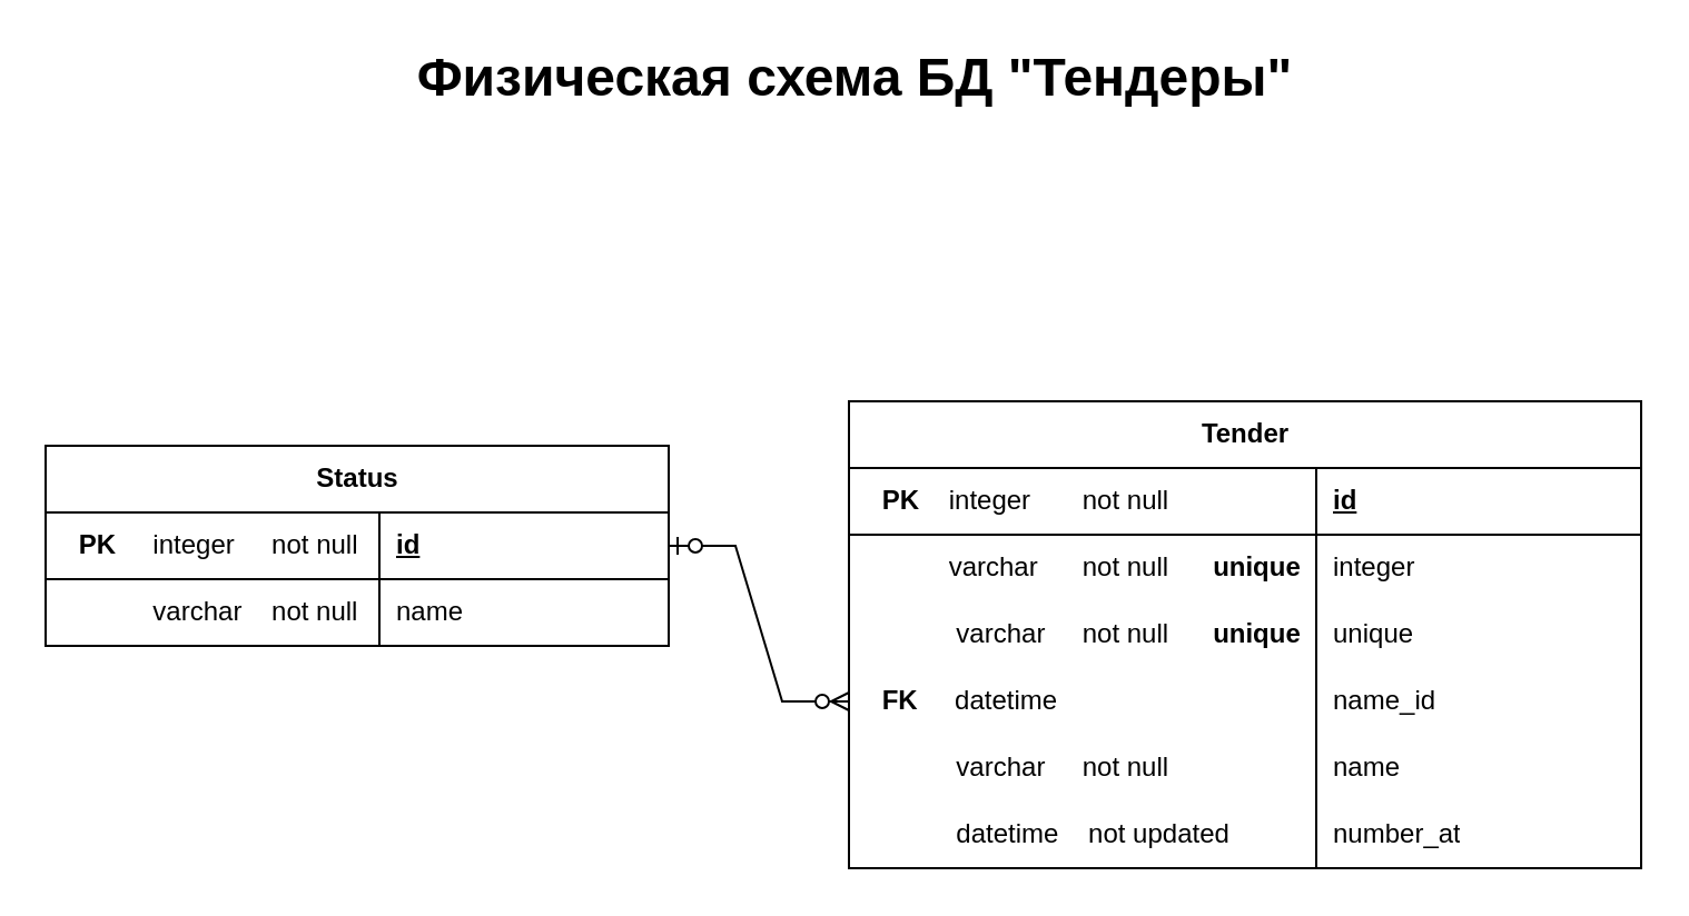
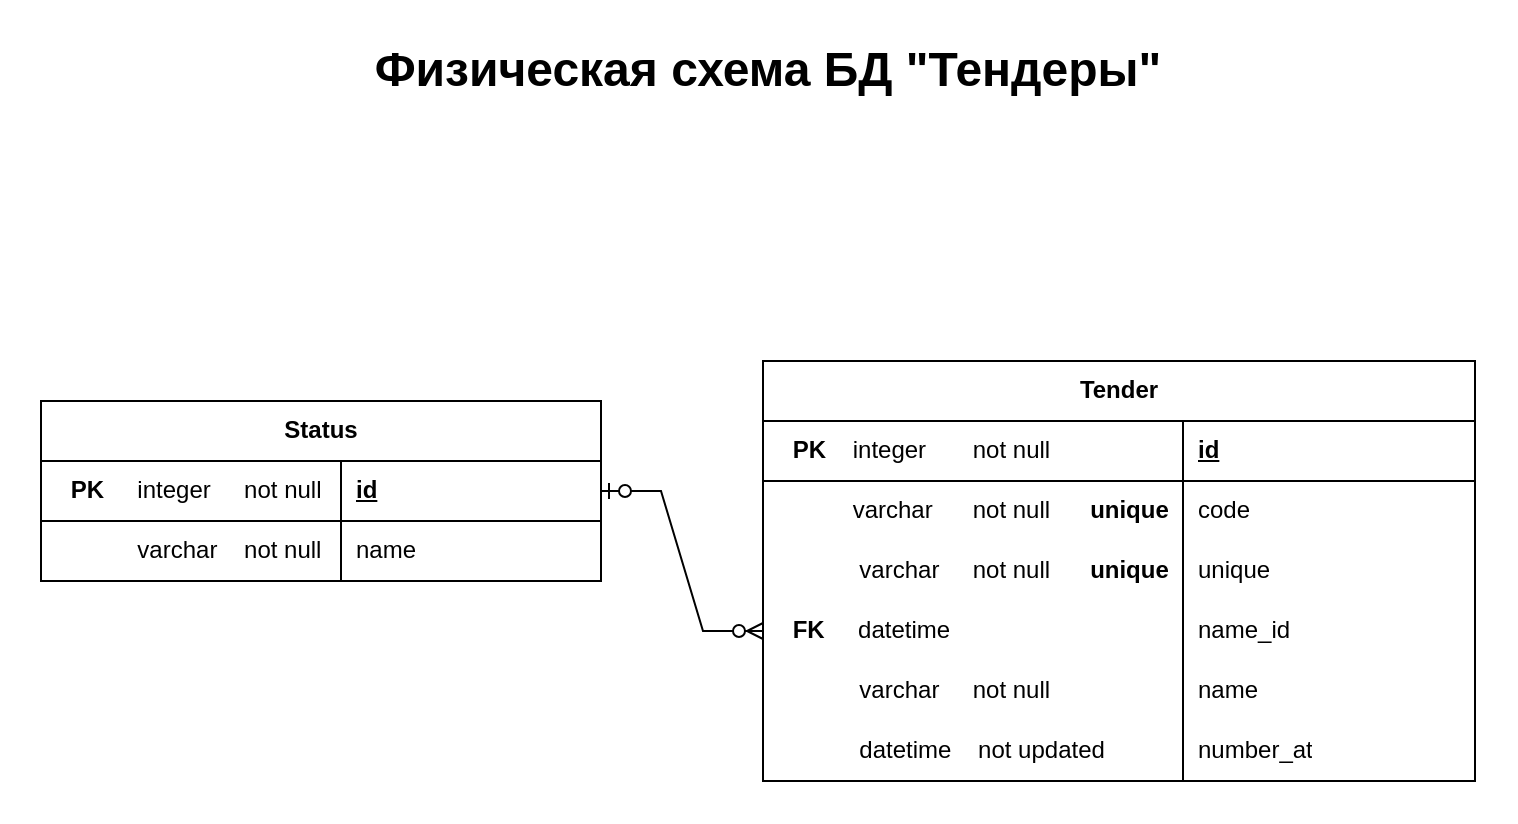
- <mxCell id="8" value="integer" style="shape=partialRectangle;connectable=0;fillColor=none;top=0;left=0;bottom=0;right=0;align=left;spacingLeft=6;overflow=hidden;whiteSpace=wrap;html=1;" parent="6" vertex="1"><mxGeometry x="210" width="146" height="30" as="geometry"><mxRectangle width="146" height="30" as="alternateBounds" /></mxGeometry></mxCell>
+ <mxCell id="8" value="code" style="shape=partialRectangle;connectable=0;fillColor=none;top=0;left=0;bottom=0;right=0;align=left;spacingLeft=6;overflow=hidden;whiteSpace=wrap;html=1;" parent="6" vertex="1"><mxGeometry x="210" width="146" height="30" as="geometry"><mxRectangle width="146" height="30" as="alternateBounds" /></mxGeometry></mxCell>
